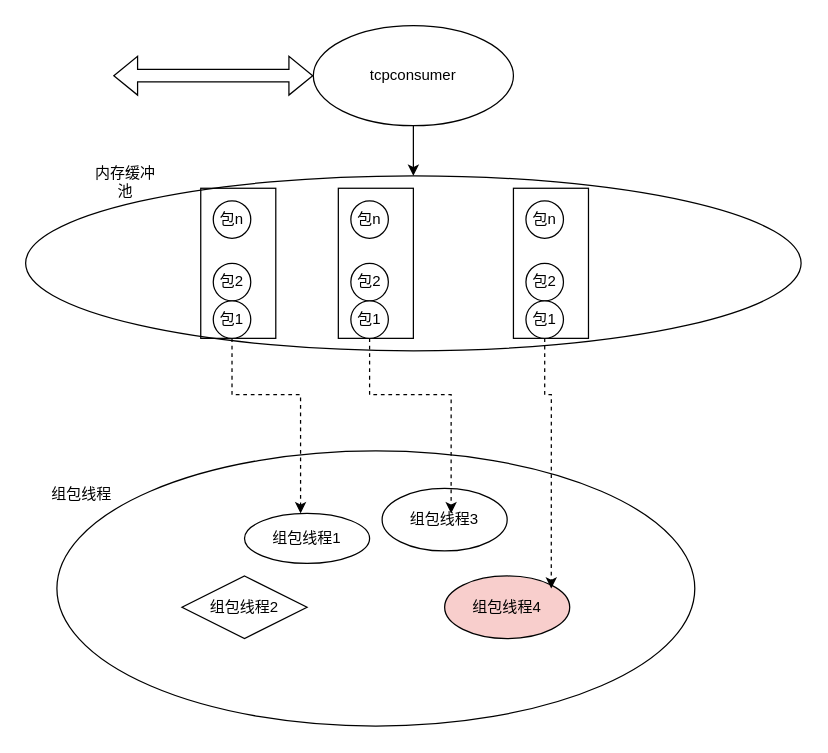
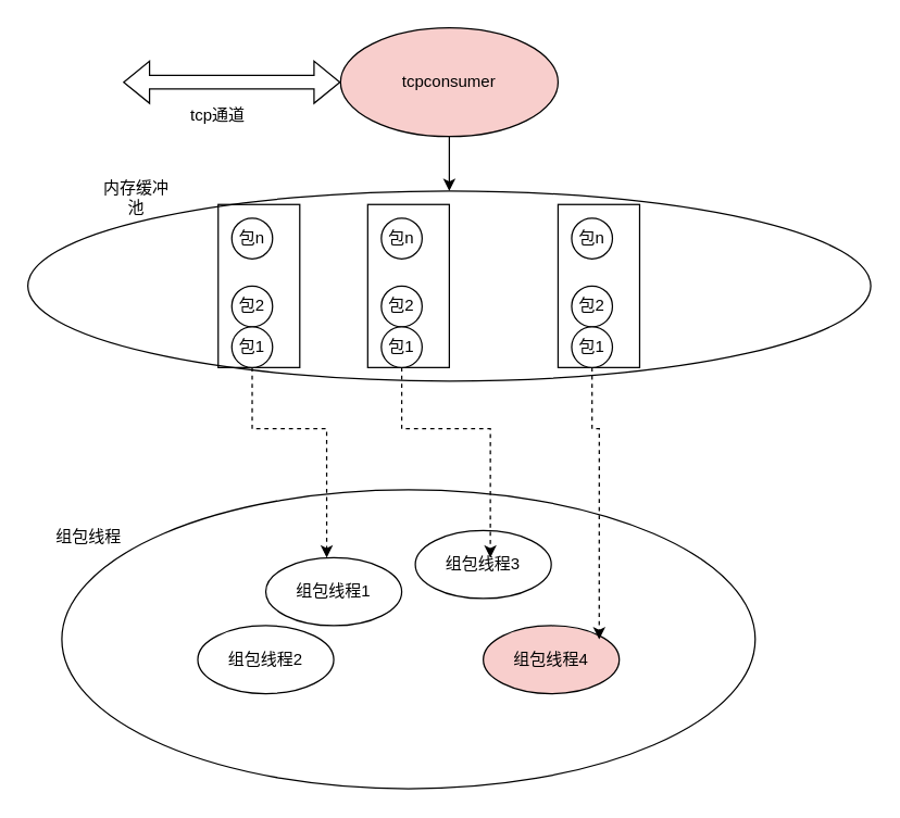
- <mxCell id="5" value="tcpconsumer" style="ellipse;whiteSpace=wrap;html=1;" vertex="1" parent="1"><mxGeometry x="250" y="20" width="160" height="80" as="geometry" /></mxCell>
+ <mxCell id="5" value="tcpconsumer" style="ellipse;whiteSpace=wrap;html=1;fillColor=#f8cecc;" vertex="1" parent="1"><mxGeometry x="250" y="20" width="160" height="80" as="geometry" /></mxCell>
+ <mxCell id="3" value="tcp通道" style="text;html=1;strokeColor=none;fillColor=none;align=center;verticalAlign=middle;whiteSpace=wrap;rounded=0;" vertex="1" parent="1"><mxGeometry x="130" y="70" width="60" height="30" as="geometry" /></mxCell>
- <mxCell id="6" value="组包线程1" style="ellipse;whiteSpace=wrap;html=1;" vertex="1" parent="1"><mxGeometry x="195" y="410" width="100" height="40" as="geometry" /></mxCell>
+ <mxCell id="6" value="组包线程1" style="ellipse;whiteSpace=wrap;html=1;" vertex="1" parent="1"><mxGeometry x="195" y="410" width="100" height="50" as="geometry" /></mxCell>
- <mxCell id="7" value="组包线程2" style="rhombus;whiteSpace=wrap;html=1;" vertex="1" parent="1"><mxGeometry x="145" y="460" width="100" height="50" as="geometry" /></mxCell>
+ <mxCell id="7" value="组包线程2" style="ellipse;whiteSpace=wrap;html=1;" vertex="1" parent="1"><mxGeometry x="145" y="460" width="100" height="50" as="geometry" /></mxCell>
